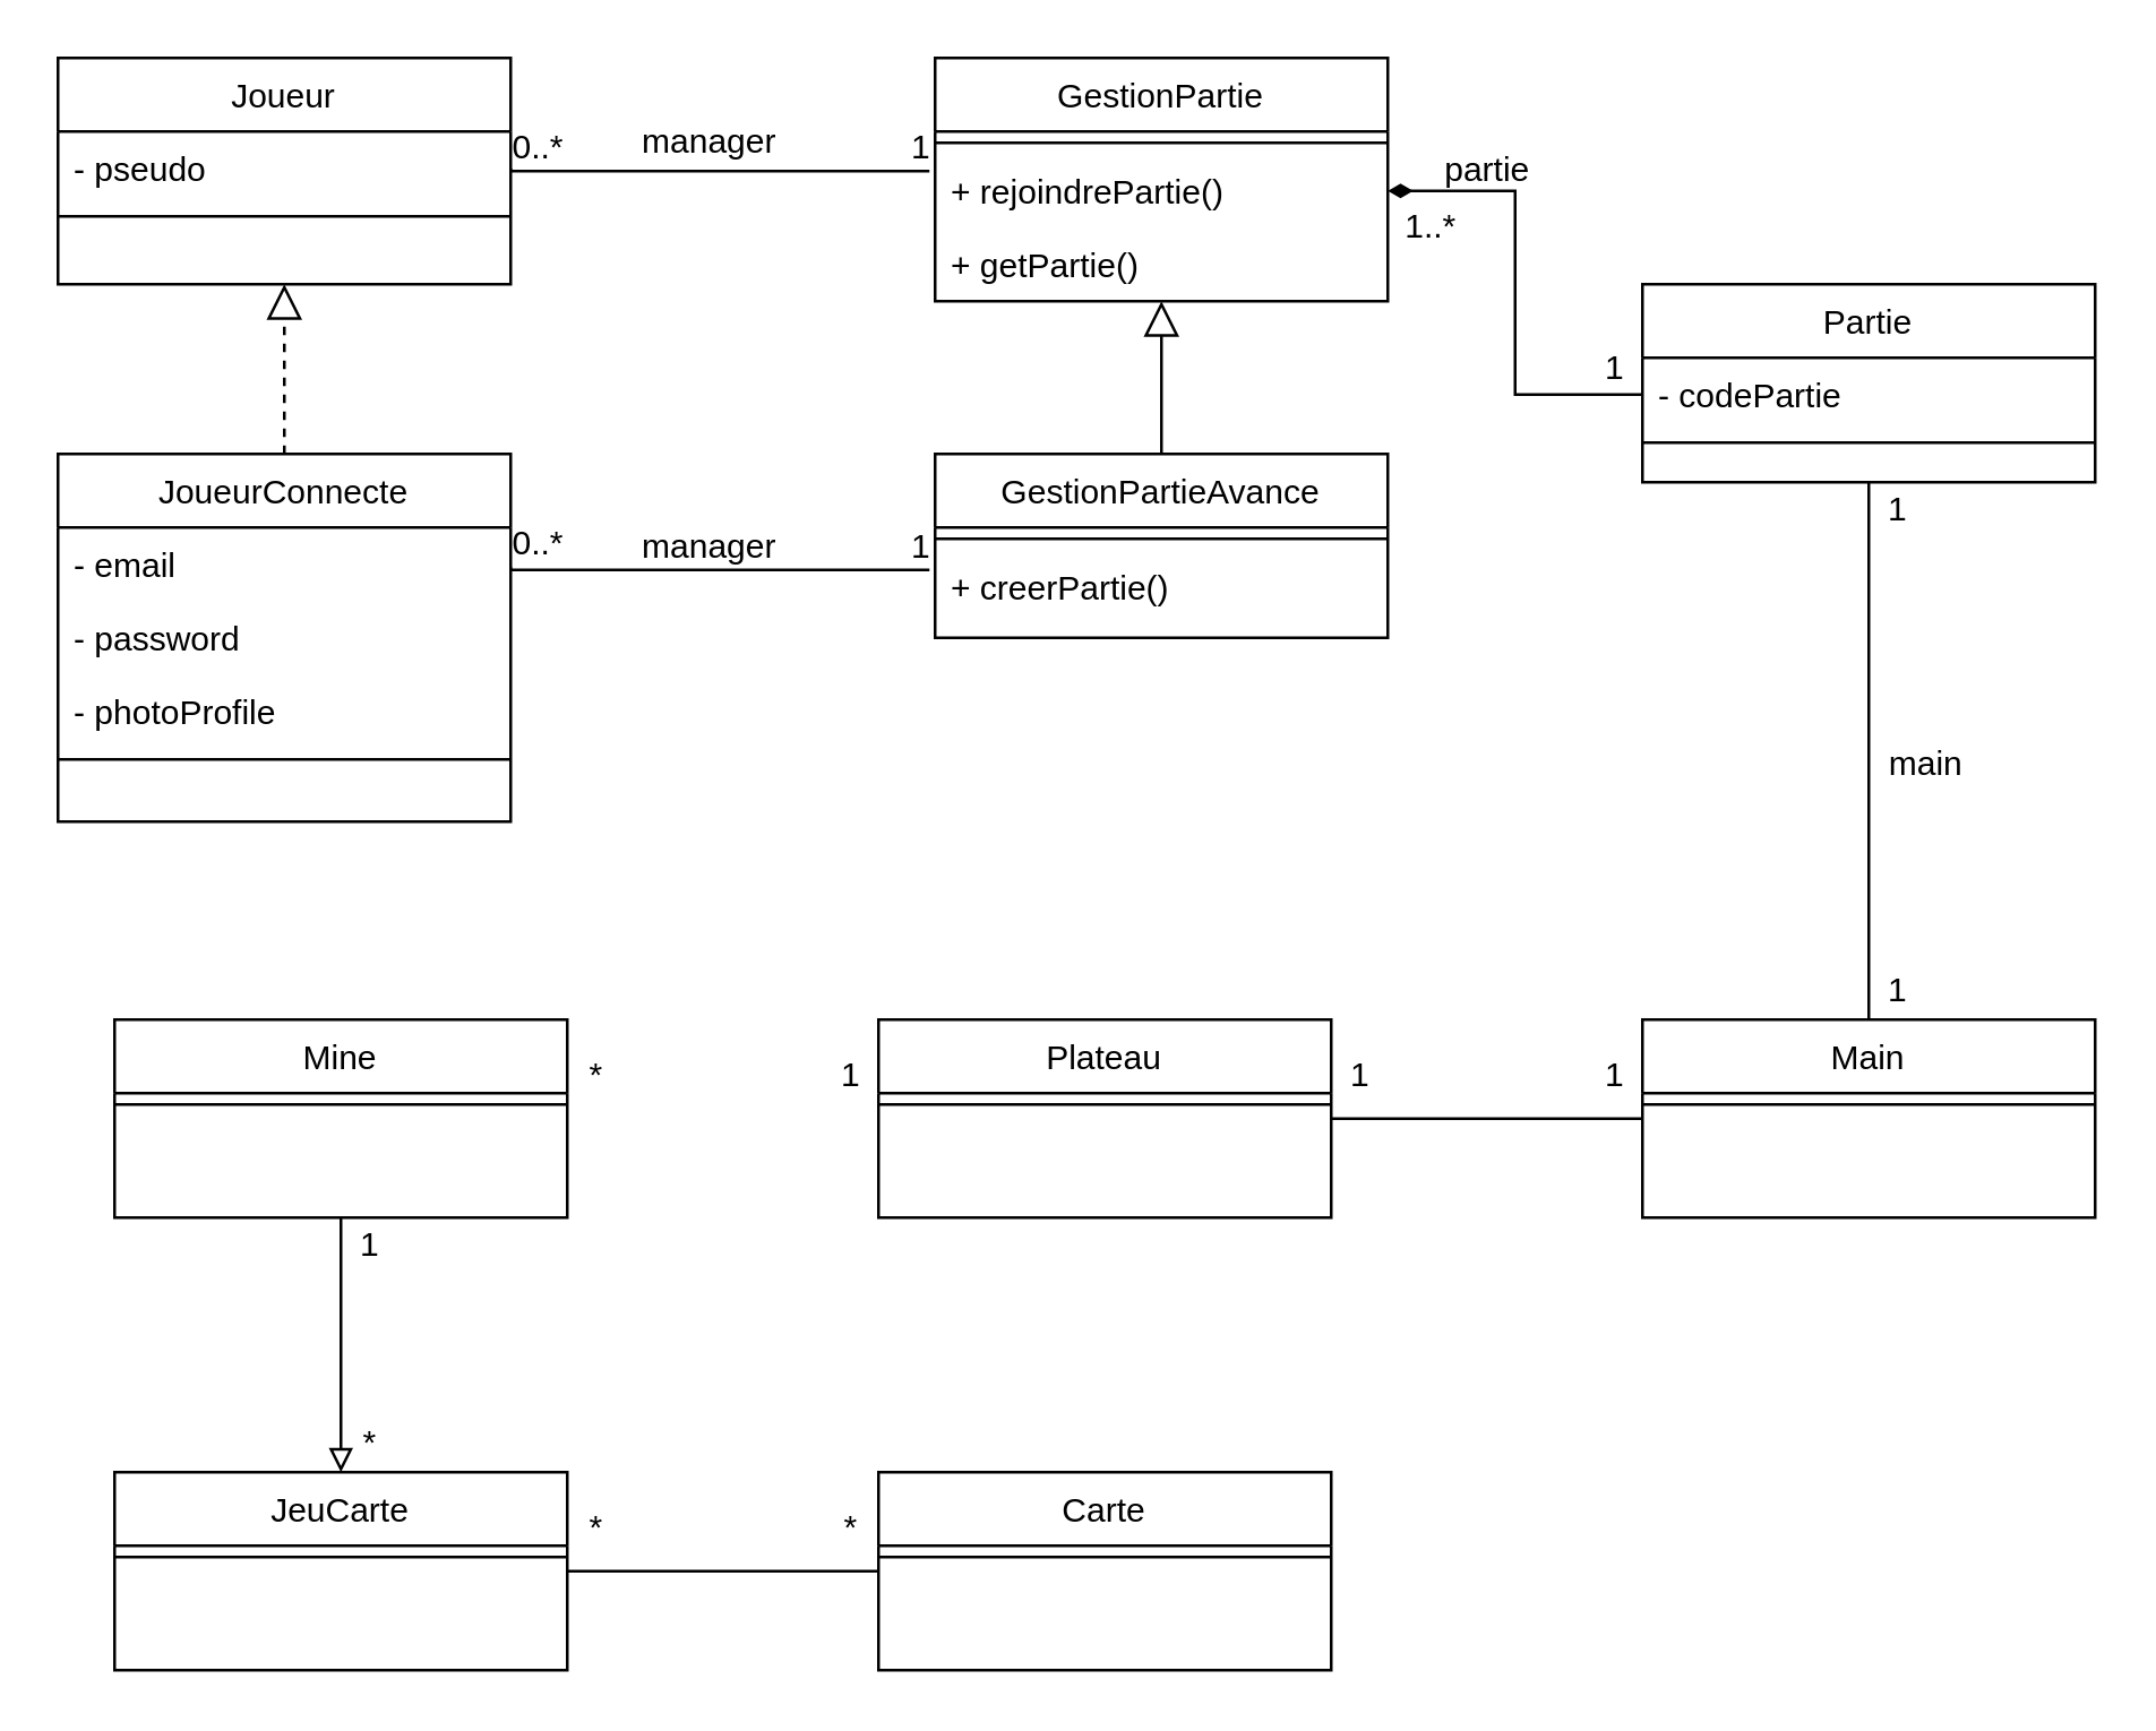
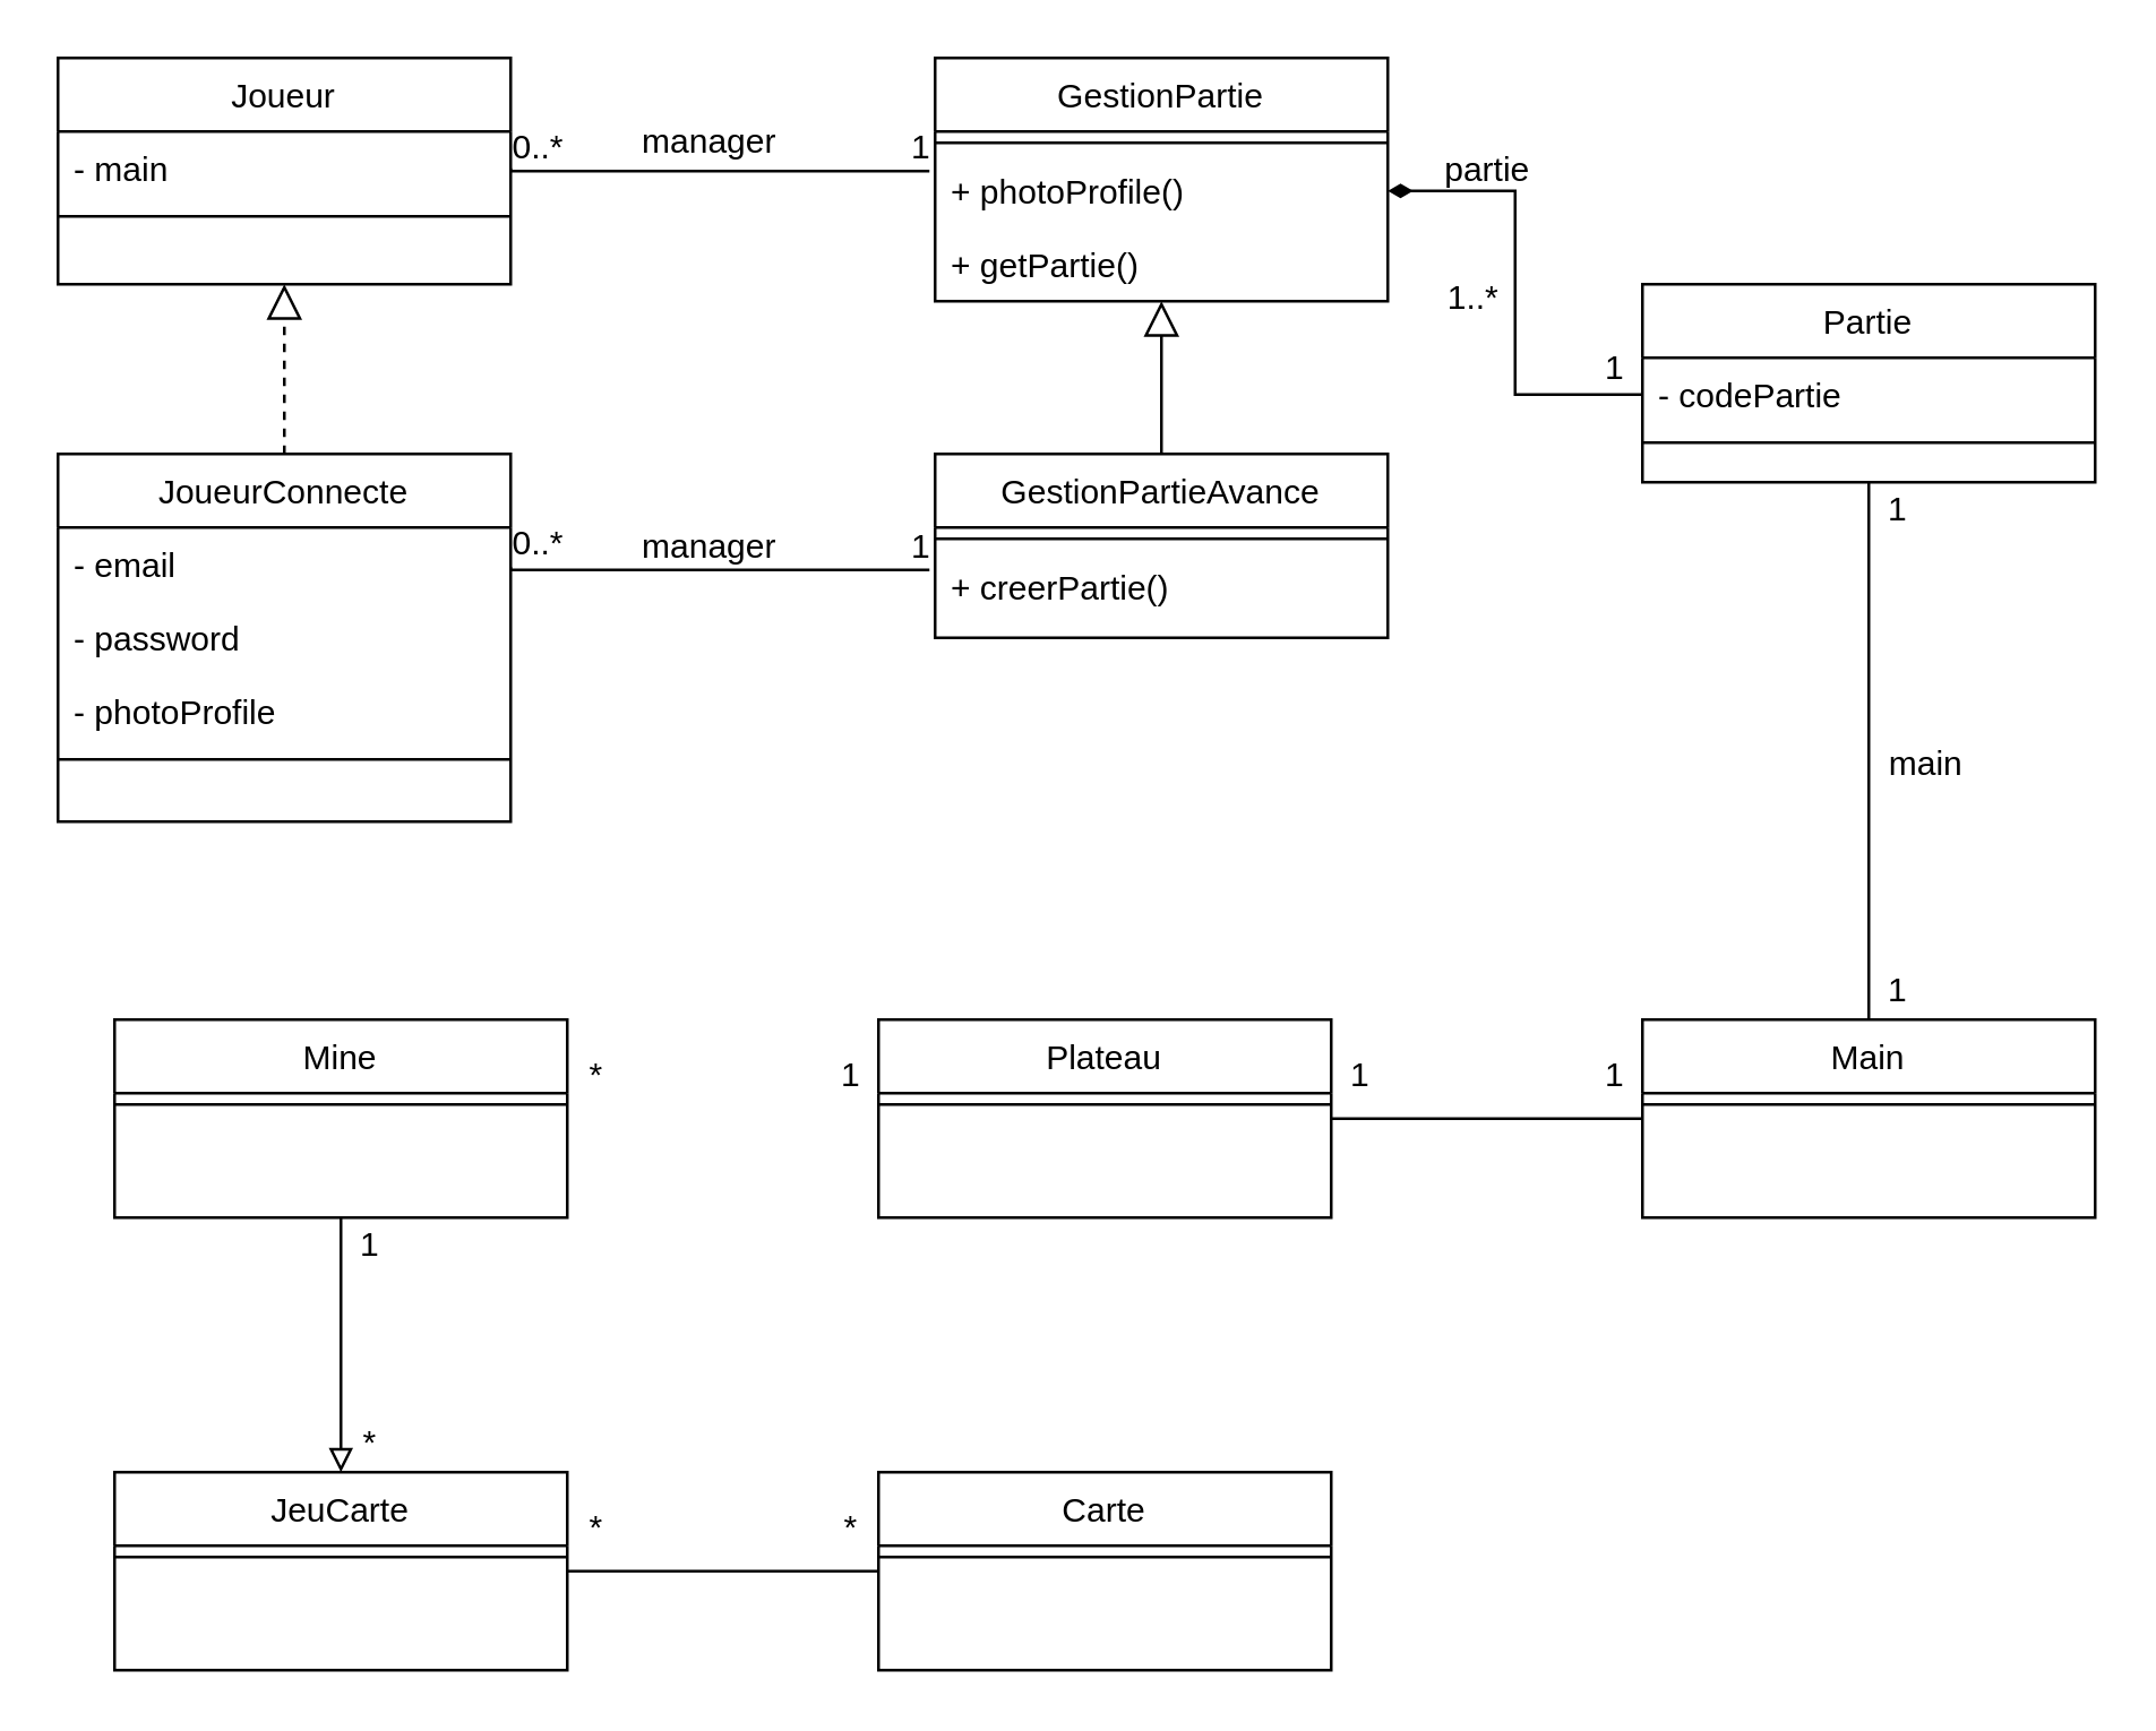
- <mxCell id="3" value="- pseudo " style="text;align=left;verticalAlign=top;spacingLeft=4;spacingRight=4;overflow=hidden;rotatable=0;points=[[0,0.5],[1,0.5]];portConstraint=eastwest;" vertex="1" parent="2"><mxGeometry y="26" width="160" height="26" as="geometry" /></mxCell>
+ <mxCell id="3" value="- main " style="text;align=left;verticalAlign=top;spacingLeft=4;spacingRight=4;overflow=hidden;rotatable=0;points=[[0,0.5],[1,0.5]];portConstraint=eastwest;" vertex="1" parent="2"><mxGeometry y="26" width="160" height="26" as="geometry" /></mxCell>
- <mxCell id="12" value="+ rejoindrePartie()" style="text;strokeColor=none;fillColor=none;align=left;verticalAlign=top;spacingLeft=4;spacingRight=4;overflow=hidden;rotatable=0;points=[[0,0.5],[1,0.5]];portConstraint=eastwest;" vertex="1" parent="10"><mxGeometry y="34" width="160" height="26" as="geometry" /></mxCell>
+ <mxCell id="12" value="+ photoProfile()" style="text;strokeColor=none;fillColor=none;align=left;verticalAlign=top;spacingLeft=4;spacingRight=4;overflow=hidden;rotatable=0;points=[[0,0.5],[1,0.5]];portConstraint=eastwest;" vertex="1" parent="10"><mxGeometry y="34" width="160" height="26" as="geometry" /></mxCell>
- <mxCell id="34" value="1..*" style="text;html=1;align=center;verticalAlign=middle;resizable=0;points=[];autosize=1;strokeColor=none;fillColor=none;" vertex="1" parent="1"><mxGeometry x="490" y="70" width="30" height="20" as="geometry" /></mxCell>
+ <mxCell id="34" value="1..*" style="text;html=1;align=center;verticalAlign=middle;resizable=0;points=[];autosize=1;strokeColor=none;fillColor=none;" vertex="1" parent="1"><mxGeometry x="505" y="95" width="30" height="20" as="geometry" /></mxCell>
